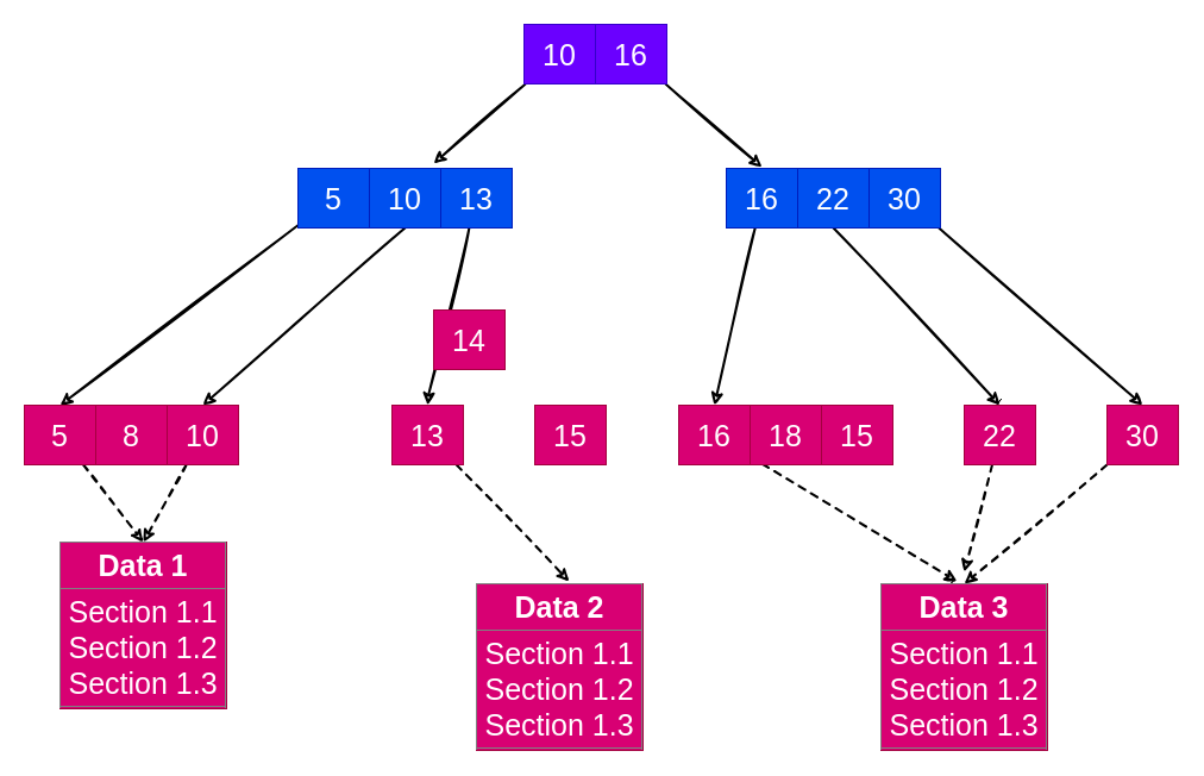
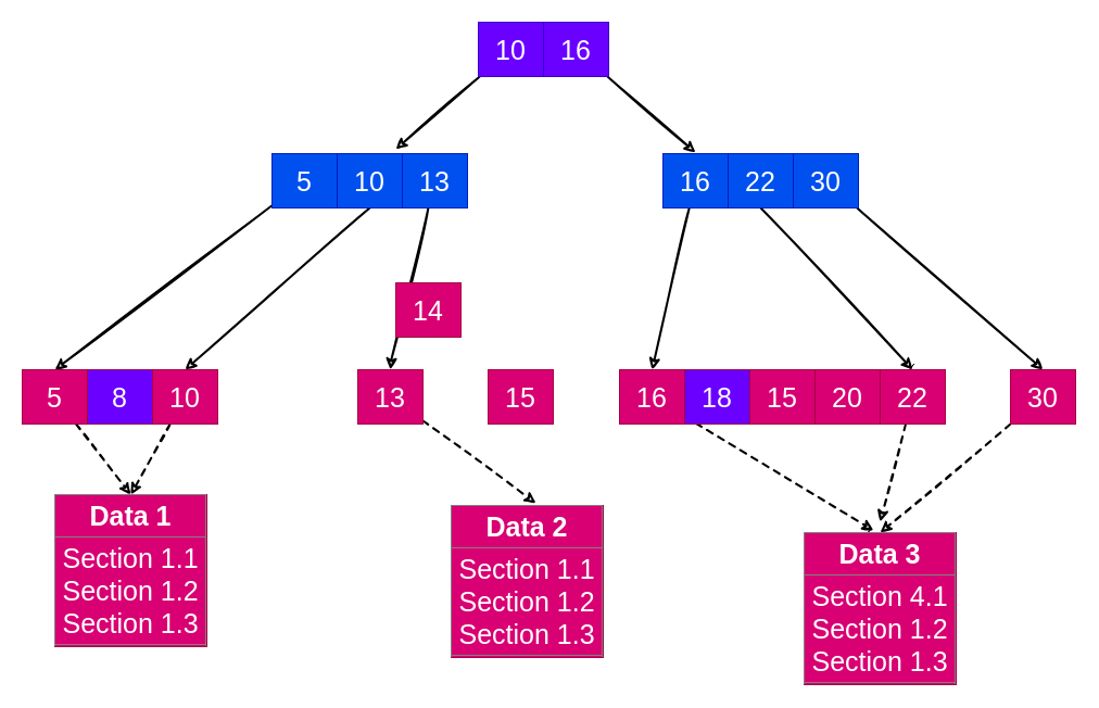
- <mxCell id="20" value="&lt;span style=&quot;font-size: 25px&quot;&gt;8&lt;/span&gt;" style="rounded=0;whiteSpace=wrap;html=1;fillColor=#d80073;fontColor=#ffffff;strokeColor=#A50040;" vertex="1" parent="1"><mxGeometry x="80" y="340" width="60" height="50" as="geometry" /></mxCell>
+ <mxCell id="20" value="&lt;span style=&quot;font-size: 25px&quot;&gt;8&lt;/span&gt;" style="rounded=0;whiteSpace=wrap;html=1;fillColor=#6a00ff;fontColor=#ffffff;strokeColor=#A50040;" vertex="1" parent="1"><mxGeometry x="80" y="340" width="60" height="50" as="geometry" /></mxCell>
- <mxCell id="29" value="&lt;span style=&quot;font-size: 25px&quot;&gt;18&lt;/span&gt;" style="rounded=0;whiteSpace=wrap;html=1;fillColor=#d80073;fontColor=#ffffff;strokeColor=#A50040;" vertex="1" parent="1"><mxGeometry x="630" y="340" width="60" height="50" as="geometry" /></mxCell>
+ <mxCell id="29" value="&lt;span style=&quot;font-size: 25px&quot;&gt;18&lt;/span&gt;" style="rounded=0;whiteSpace=wrap;html=1;fillColor=#6a00ff;fontColor=#ffffff;strokeColor=#A50040;" vertex="1" parent="1"><mxGeometry x="630" y="340" width="60" height="50" as="geometry" /></mxCell>
+ <mxCell id="31" value="&lt;span style=&quot;font-size: 25px&quot;&gt;20&lt;/span&gt;" style="rounded=0;whiteSpace=wrap;html=1;fillColor=#d80073;fontColor=#ffffff;strokeColor=#A50040;" vertex="1" parent="1"><mxGeometry x="750" y="340" width="60" height="50" as="geometry" /></mxCell>
- <mxCell id="37" value="&lt;table border=&quot;1&quot; width=&quot;100%&quot; cellpadding=&quot;4&quot; style=&quot;width: 100% ; height: 100% ; border-collapse: collapse&quot;&gt;&lt;tbody&gt;&lt;tr&gt;&lt;th align=&quot;center&quot;&gt;Data 2&lt;/th&gt;&lt;/tr&gt;&lt;tr&gt;&lt;td align=&quot;center&quot;&gt;Section 1.1&lt;br&gt;Section 1.2&lt;br&gt;Section 1.3&lt;/td&gt;&lt;/tr&gt;&lt;tr&gt;&lt;td align=&quot;center&quot;&gt;Section 2.1&lt;br&gt;Section 2.2&lt;br&gt;Section 2.3&lt;/td&gt;&lt;/tr&gt;&lt;/tbody&gt;&lt;/table&gt;" style="text;html=1;strokeColor=#A50040;fillColor=#d80073;overflow=fill;fontSize=25;fontColor=#ffffff;" vertex="1" parent="1"><mxGeometry x="400" y="490" width="140" height="140" as="geometry" /></mxCell>
+ <mxCell id="37" value="&lt;table border=&quot;1&quot; width=&quot;100%&quot; cellpadding=&quot;4&quot; style=&quot;width: 100% ; height: 100% ; border-collapse: collapse&quot;&gt;&lt;tbody&gt;&lt;tr&gt;&lt;th align=&quot;center&quot;&gt;Data 2&lt;/th&gt;&lt;/tr&gt;&lt;tr&gt;&lt;td align=&quot;center&quot;&gt;Section 1.1&lt;br&gt;Section 1.2&lt;br&gt;Section 1.3&lt;/td&gt;&lt;/tr&gt;&lt;tr&gt;&lt;td align=&quot;center&quot;&gt;Section 2.1&lt;br&gt;Section 2.2&lt;br&gt;Section 2.3&lt;/td&gt;&lt;/tr&gt;&lt;/tbody&gt;&lt;/table&gt;" style="text;html=1;strokeColor=#A50040;fillColor=#d80073;overflow=fill;fontSize=25;fontColor=#ffffff;" vertex="1" parent="1"><mxGeometry x="415" y="465" width="140" height="140" as="geometry" /></mxCell>
- <mxCell id="38" value="&lt;table border=&quot;1&quot; width=&quot;100%&quot; cellpadding=&quot;4&quot; style=&quot;width: 100% ; height: 100% ; border-collapse: collapse&quot;&gt;&lt;tbody&gt;&lt;tr&gt;&lt;th align=&quot;center&quot;&gt;Data 3&lt;/th&gt;&lt;/tr&gt;&lt;tr&gt;&lt;td align=&quot;center&quot;&gt;Section 1.1&lt;br&gt;Section 1.2&lt;br&gt;Section 1.3&lt;/td&gt;&lt;/tr&gt;&lt;tr&gt;&lt;td align=&quot;center&quot;&gt;Section 2.1&lt;br&gt;Section 2.2&lt;br&gt;Section 2.3&lt;/td&gt;&lt;/tr&gt;&lt;/tbody&gt;&lt;/table&gt;" style="text;html=1;strokeColor=#A50040;fillColor=#d80073;overflow=fill;fontSize=25;fontColor=#ffffff;" vertex="1" parent="1"><mxGeometry x="740" y="490" width="140" height="140" as="geometry" /></mxCell>
+ <mxCell id="38" value="&lt;table border=&quot;1&quot; width=&quot;100%&quot; cellpadding=&quot;4&quot; style=&quot;width: 100% ; height: 100% ; border-collapse: collapse&quot;&gt;&lt;tbody&gt;&lt;tr&gt;&lt;th align=&quot;center&quot;&gt;Data 3&lt;/th&gt;&lt;/tr&gt;&lt;tr&gt;&lt;td align=&quot;center&quot;&gt;Section 4.1&lt;br&gt;Section 1.2&lt;br&gt;Section 1.3&lt;/td&gt;&lt;/tr&gt;&lt;tr&gt;&lt;td align=&quot;center&quot;&gt;Section 2.1&lt;br&gt;Section 2.2&lt;br&gt;Section 2.3&lt;/td&gt;&lt;/tr&gt;&lt;/tbody&gt;&lt;/table&gt;" style="text;html=1;strokeColor=#A50040;fillColor=#d80073;overflow=fill;fontSize=25;fontColor=#ffffff;" vertex="1" parent="1"><mxGeometry x="740" y="490" width="140" height="140" as="geometry" /></mxCell>
